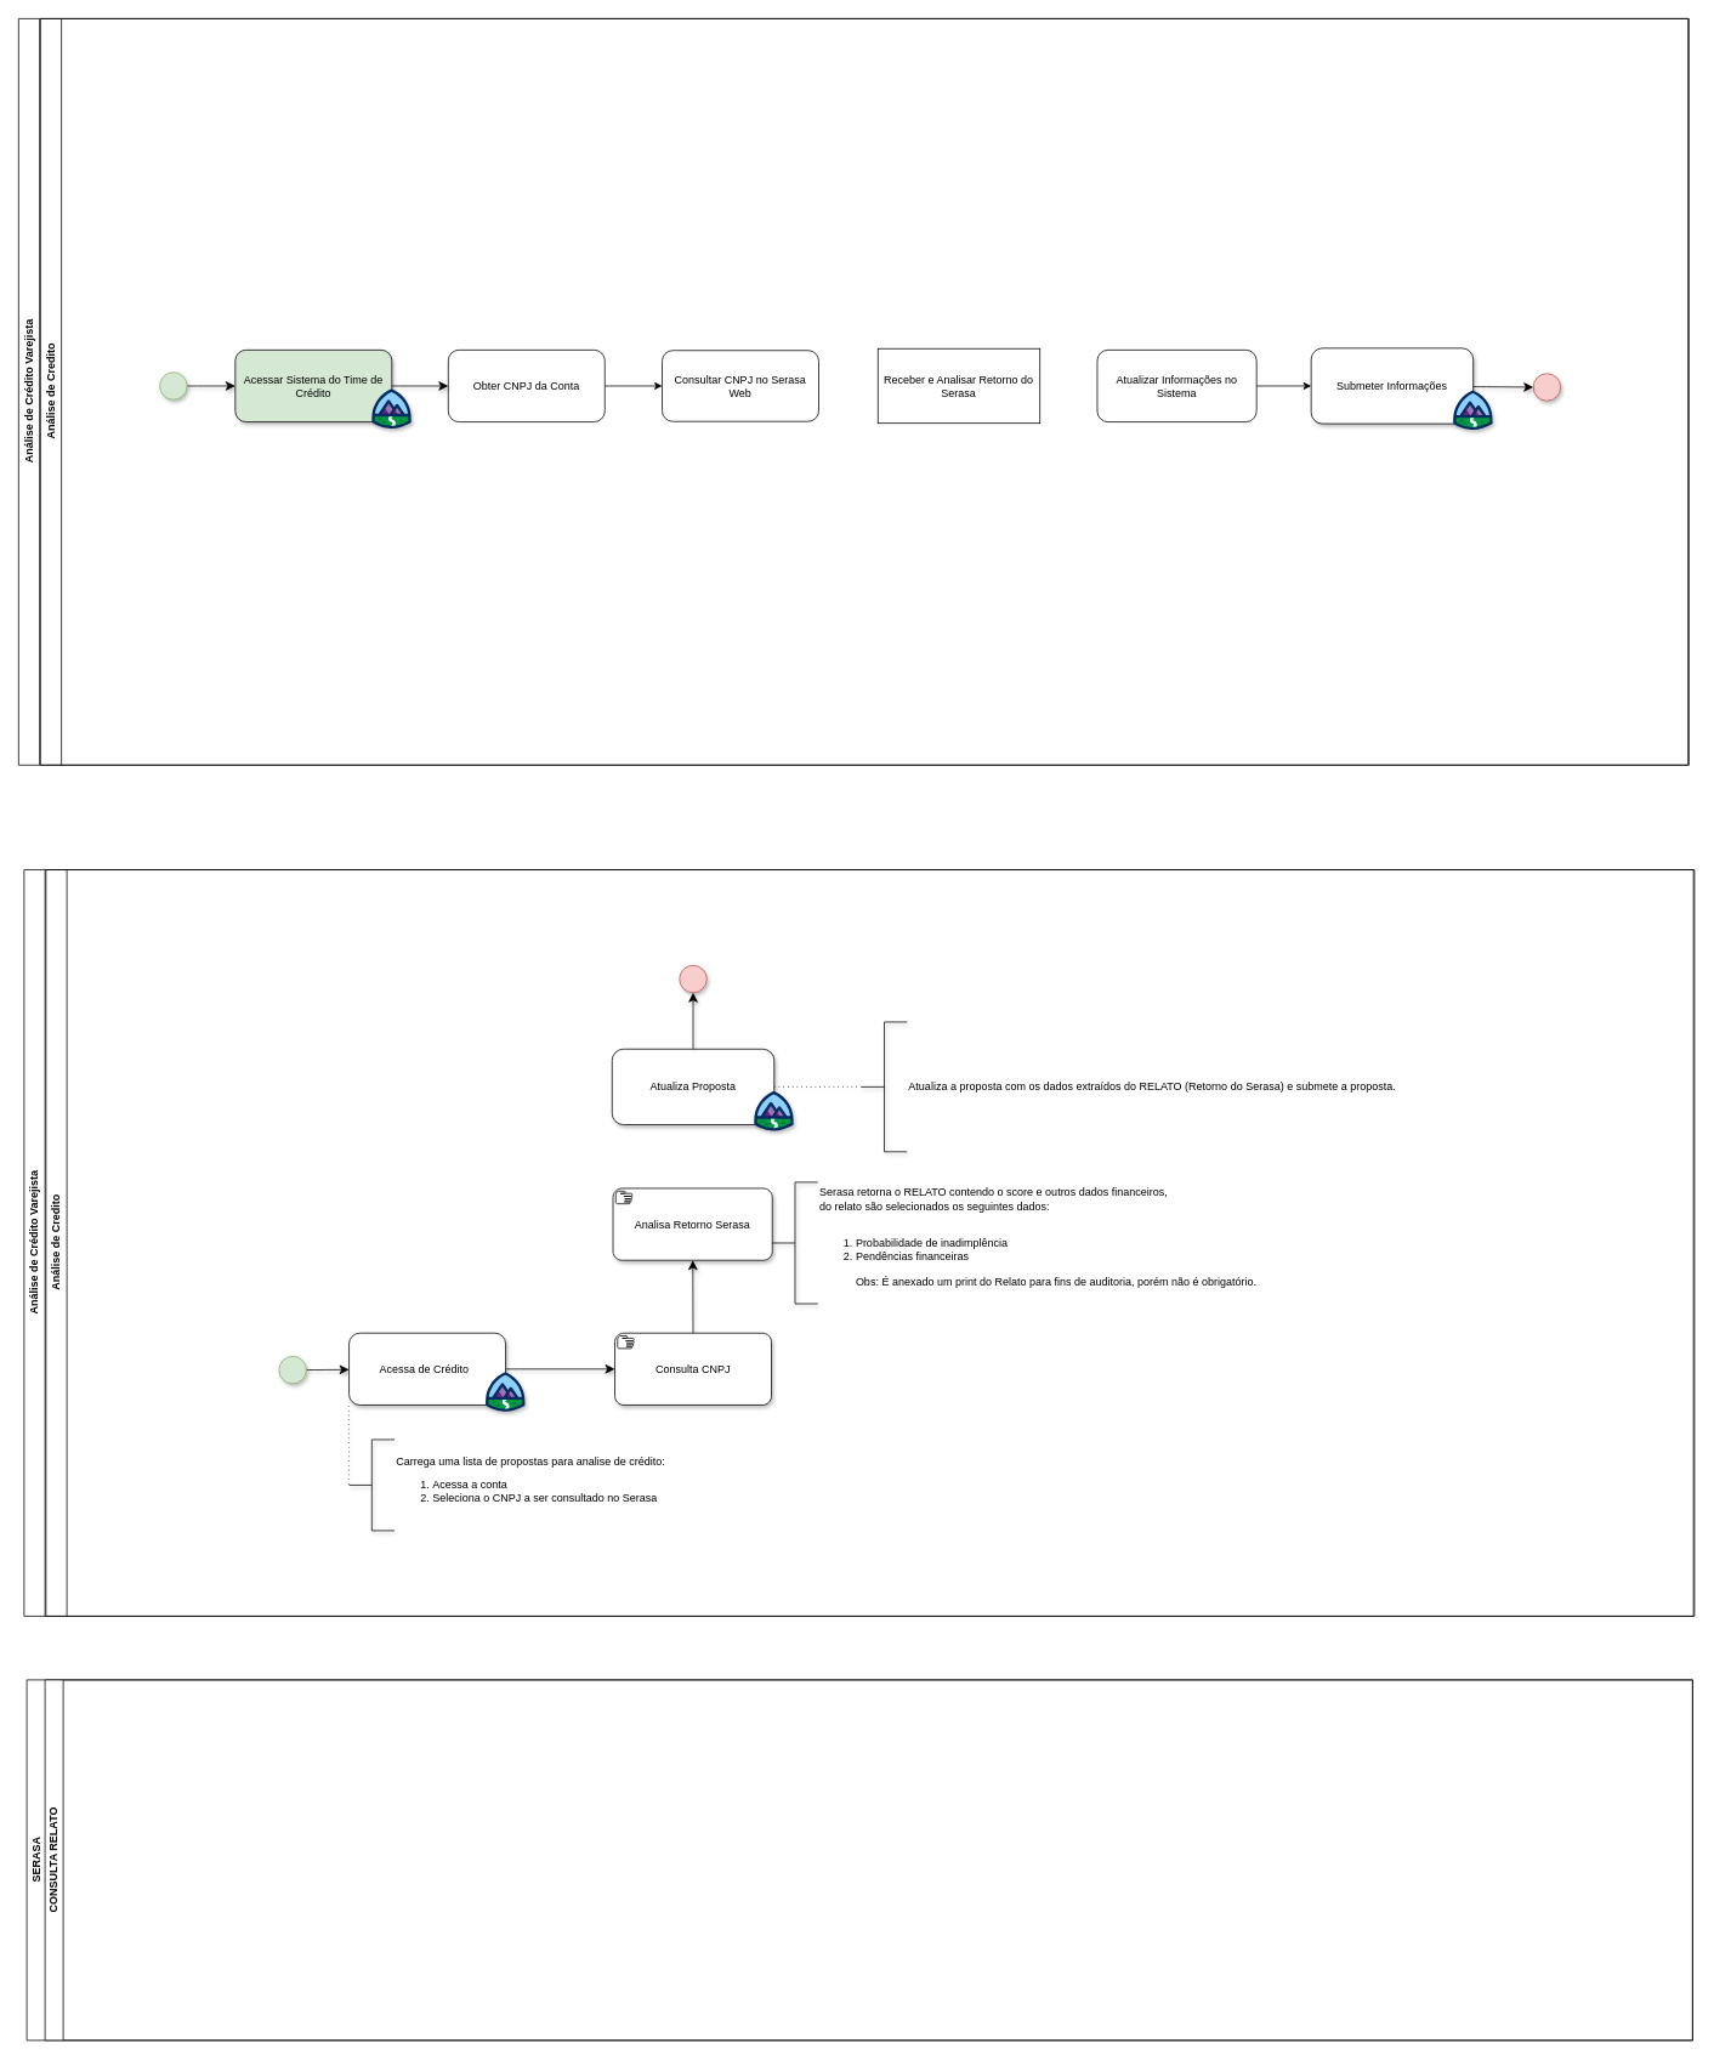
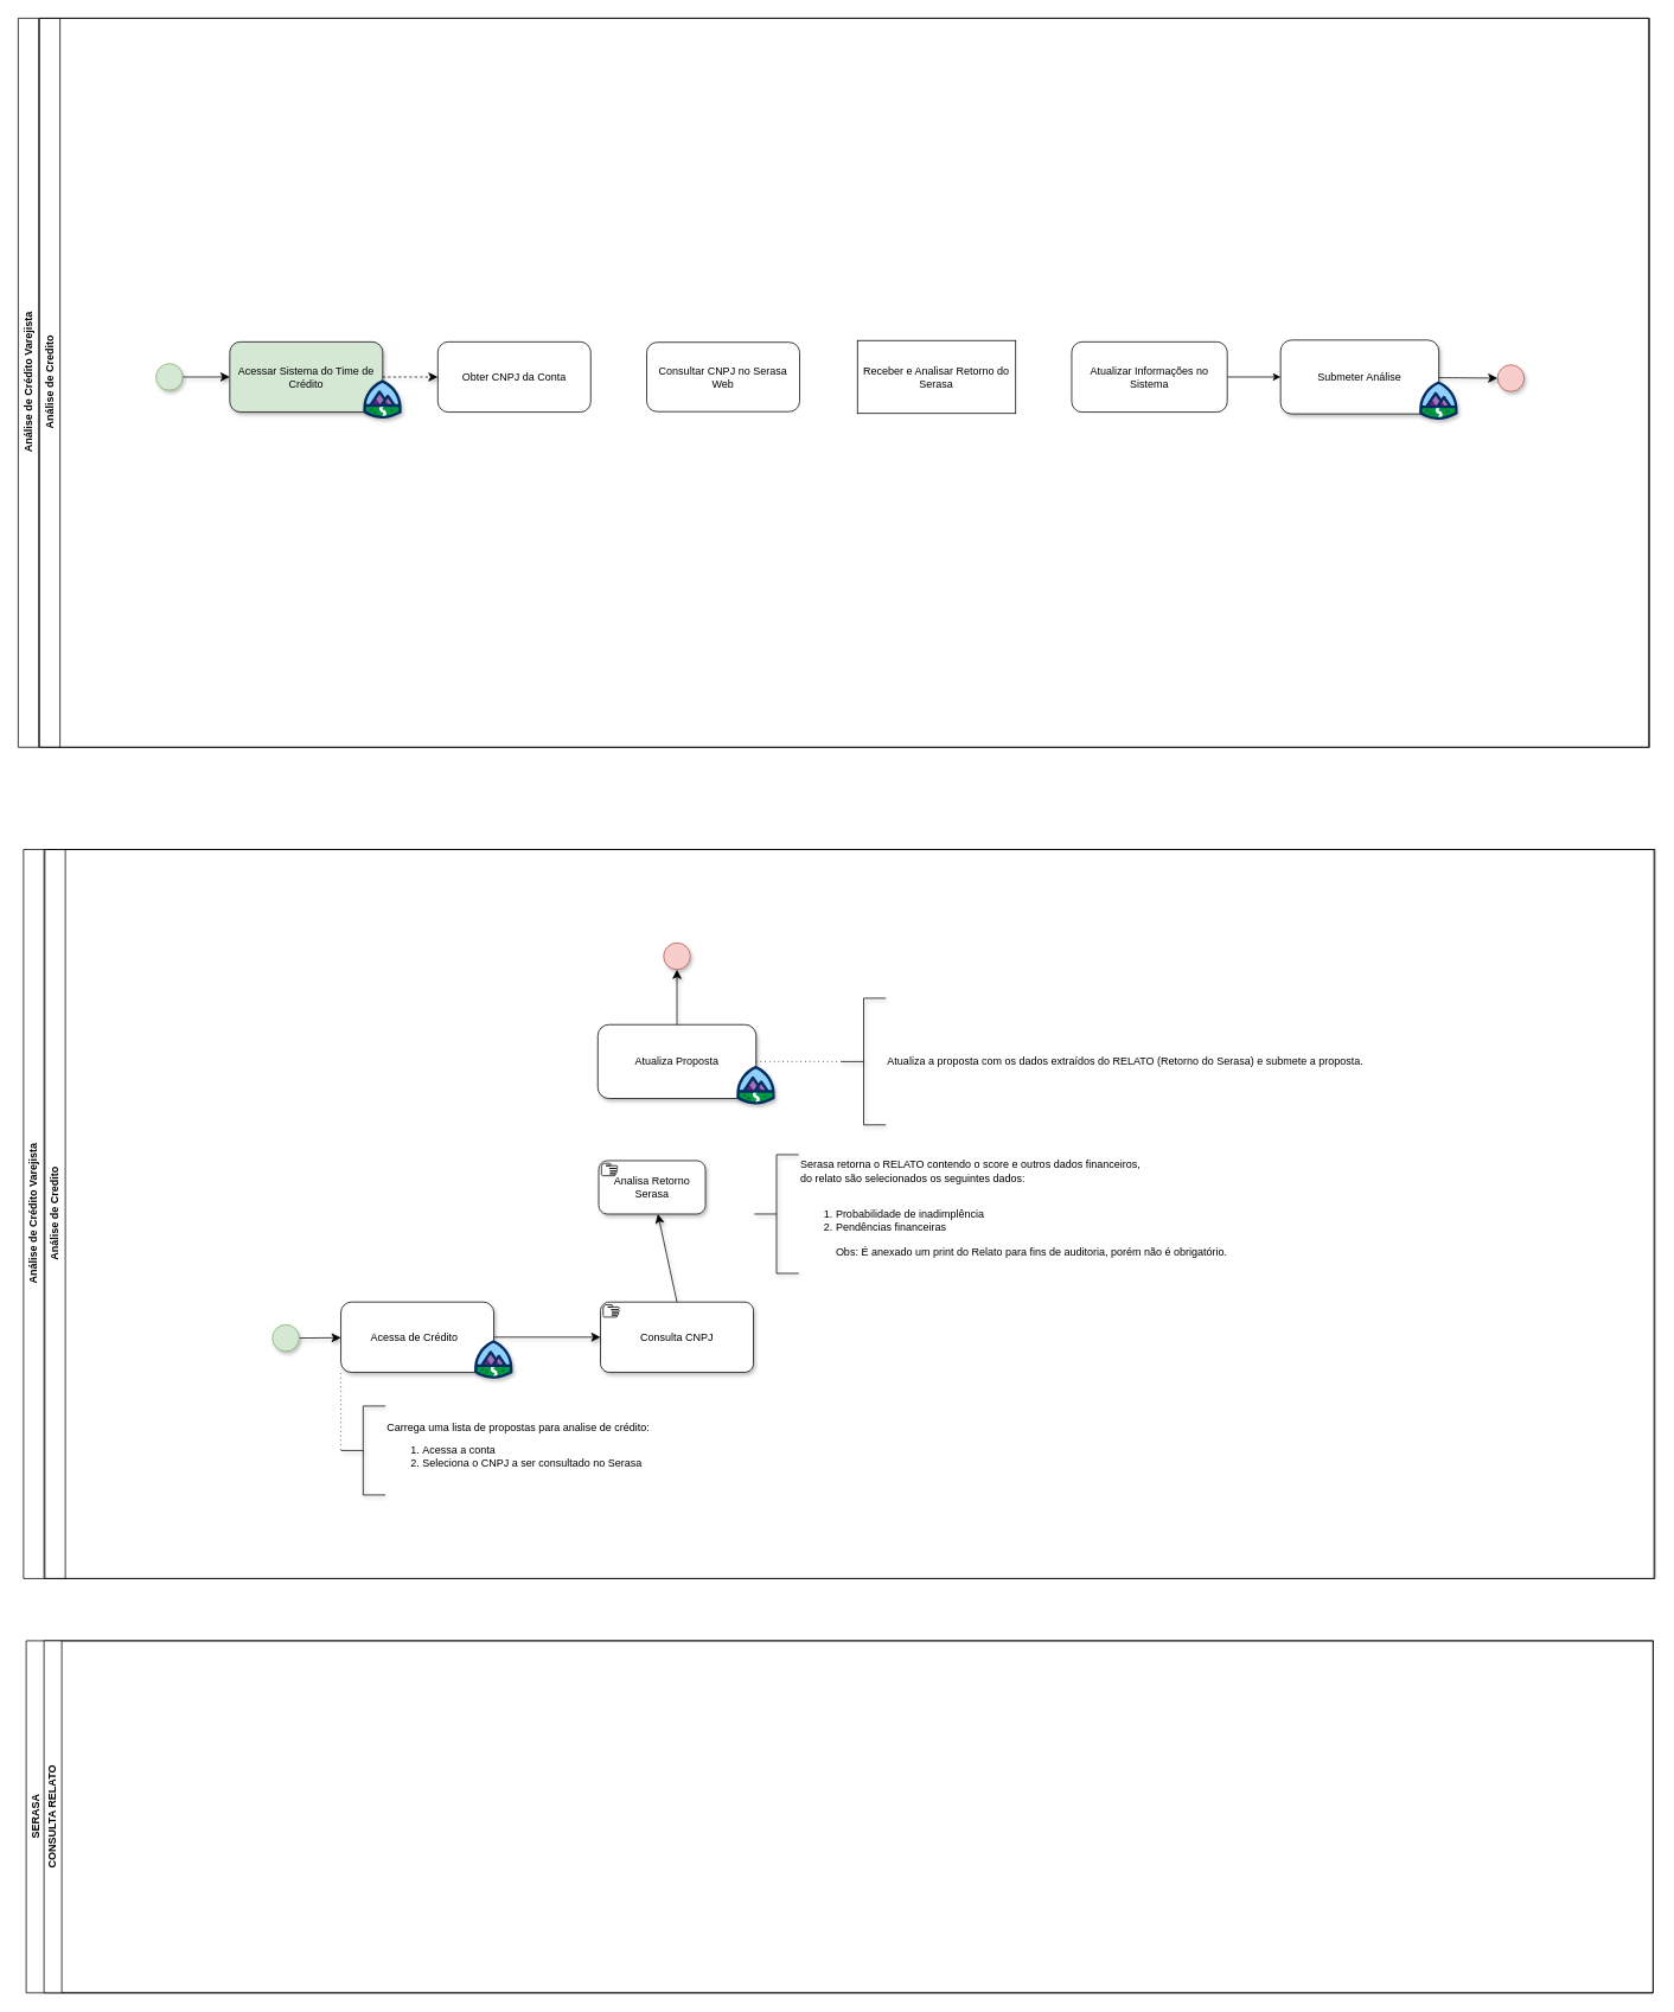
- <mxCell id="42" value="" style="edgeStyle=none;curved=1;rounded=0;orthogonalLoop=1;jettySize=auto;html=1;fontSize=12;startSize=8;endSize=8;shadow=1;" edge="1" parent="27" source="38" target="41"><mxGeometry relative="1" as="geometry" /></mxCell>
+ <mxCell id="42" value="" style="edgeStyle=none;curved=1;rounded=0;orthogonalLoop=1;jettySize=auto;html=1;fontSize=12;startSize=8;endSize=8;shadow=1;dashed=1;" edge="1" parent="27" source="38" target="41"><mxGeometry relative="1" as="geometry" /></mxCell>
- <mxCell id="40" style="edgeStyle=orthogonalEdgeStyle;rounded=0;orthogonalLoop=1;jettySize=auto;html=1;" edge="1" parent="27" source="41" target="43"><mxGeometry relative="1" as="geometry" /></mxCell>
- <mxCell id="31" value="&lt;div&gt;Submeter Informações&lt;br&gt;&lt;/div&gt;" style="rounded=1;whiteSpace=wrap;html=1;shadow=1;glass=0;" vertex="1" parent="30"><mxGeometry width="178" height="83" as="geometry" /></mxCell>
+ <mxCell id="31" value="&lt;div&gt;Submeter Análise&lt;br&gt;&lt;/div&gt;" style="rounded=1;whiteSpace=wrap;html=1;shadow=1;glass=0;" vertex="1" parent="30"><mxGeometry width="178" height="83" as="geometry" /></mxCell>
- <mxCell id="16" value="Analisa Retorno Serasa" style="points=[[0.25,0,0],[0.5,0,0],[0.75,0,0],[1,0.25,0],[1,0.5,0],[1,0.75,0],[0.75,1,0],[0.5,1,0],[0.25,1,0],[0,0.75,0],[0,0.5,0],[0,0.25,0]];shape=mxgraph.bpmn.task;whiteSpace=wrap;rectStyle=rounded;size=10;html=1;container=1;expand=0;collapsible=0;taskMarker=manual;shadow=1;" vertex="1" parent="15"><mxGeometry x="647" y="350" width="175" height="79" as="geometry" /></mxCell>
+ <mxCell id="16" value="Analisa Retorno Serasa" style="points=[[0.25,0,0],[0.5,0,0],[0.75,0,0],[1,0.25,0],[1,0.5,0],[1,0.75,0],[0.75,1,0],[0.5,1,0],[0.25,1,0],[0,0.75,0],[0,0.5,0],[0,0.25,0]];shape=mxgraph.bpmn.task;whiteSpace=wrap;rectStyle=rounded;size=10;html=1;container=1;expand=0;collapsible=0;taskMarker=manual;shadow=1;" vertex="1" parent="15"><mxGeometry x="647" y="350" width="120" height="60" as="geometry" /></mxCell>
